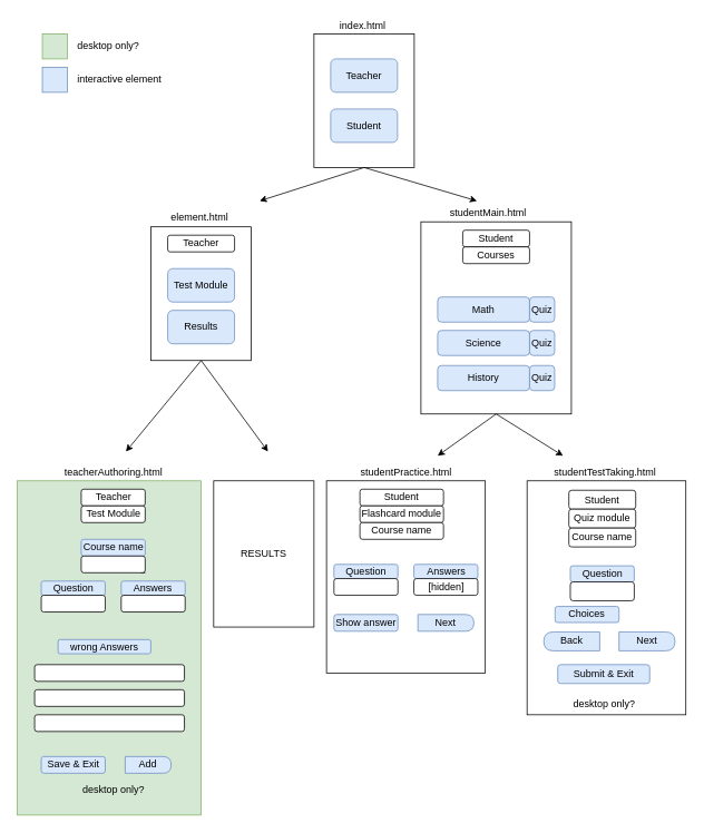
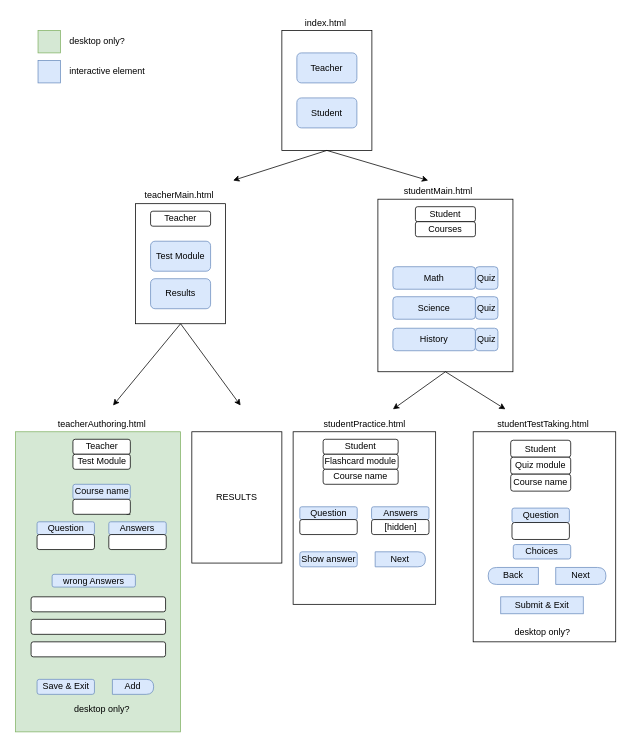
- <mxCell id="52" value="element.html" style="text;html=1;align=center;verticalAlign=middle;resizable=0;points=[];autosize=1;" parent="1" vertex="1"><mxGeometry x="183" y="250" width="110" height="20" as="geometry" /></mxCell>
+ <mxCell id="52" value="teacherMain.html" style="text;html=1;align=center;verticalAlign=middle;resizable=0;points=[];autosize=1;" parent="1" vertex="1"><mxGeometry x="183" y="250" width="110" height="20" as="geometry" /></mxCell>
- <mxCell id="37" value="Choices" style="rounded=1;whiteSpace=wrap;html=1;fillColor=#dae8fc;strokeColor=#6c8ebf;" parent="28" vertex="1"><mxGeometry x="33.478" y="150.348" width="76.522" height="19.217" as="geometry" /></mxCell>
+ <mxCell id="37" value="Choices" style="rounded=1;whiteSpace=wrap;html=1;fillColor=#dae8fc;strokeColor=#6c8ebf;" parent="28" vertex="1"><mxGeometry x="53.478" y="150.348" width="76.522" height="19.217" as="geometry" /></mxCell>
- <mxCell id="35" value="Submit &amp;amp; Exit" style="rounded=1;whiteSpace=wrap;html=1;fillColor=#dae8fc;strokeColor=#6c8ebf;" parent="28" vertex="1"><mxGeometry x="36.74" y="219.997" width="110" height="22.609" as="geometry" /></mxCell>
+ <mxCell id="35" value="Submit &amp;amp; Exit" style="whiteSpace=wrap;html=1;fillColor=#dae8fc;strokeColor=#6c8ebf;rounded=0;" parent="28" vertex="1"><mxGeometry x="36.74" y="219.997" width="110" height="22.609" as="geometry" /></mxCell>
